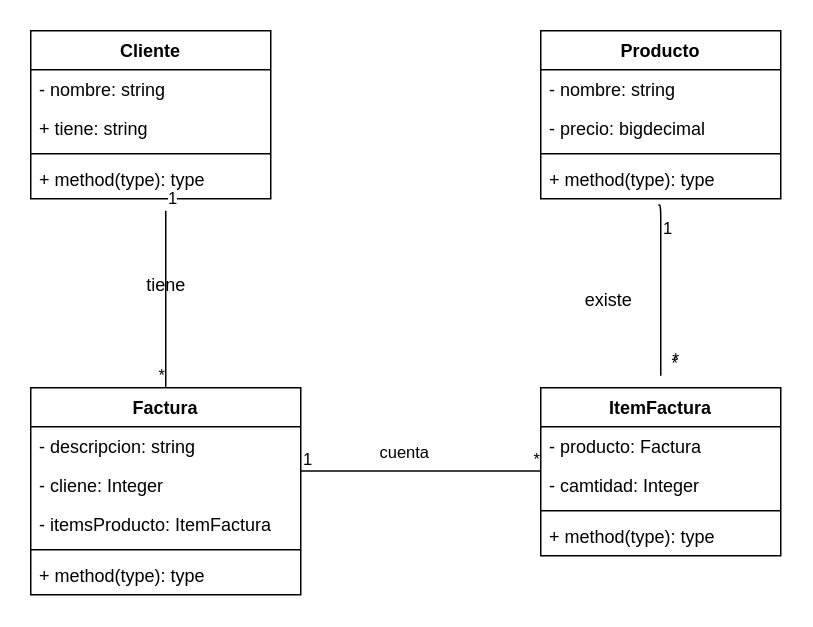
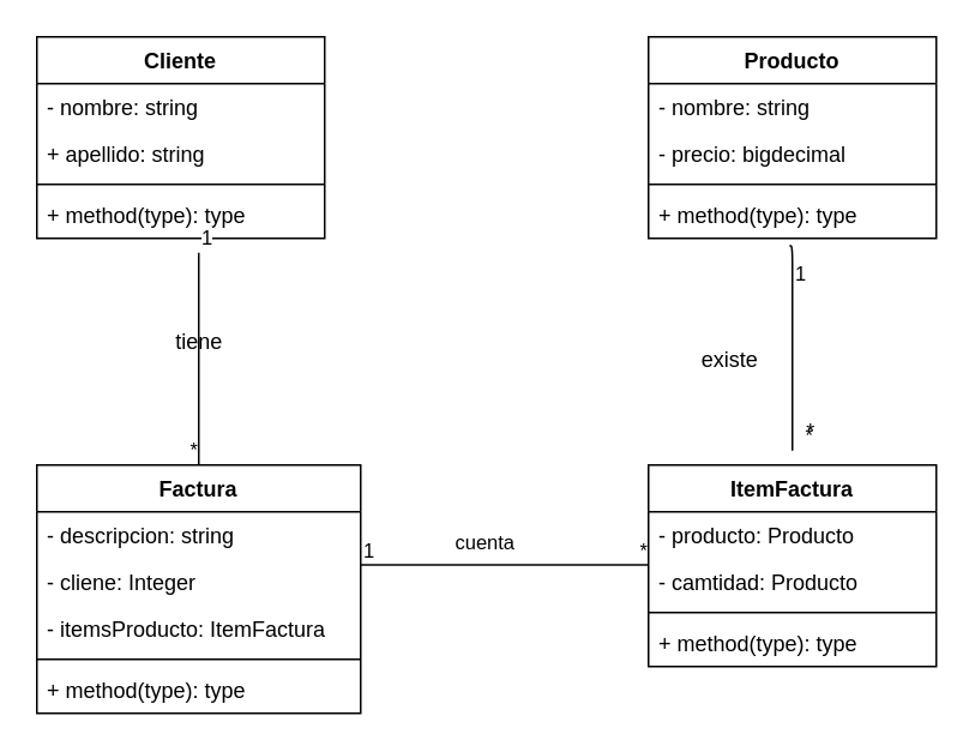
- <mxCell id="20" value="+ tiene: string" style="text;strokeColor=none;fillColor=none;align=left;verticalAlign=top;spacingLeft=4;spacingRight=4;overflow=hidden;rotatable=0;points=[[0,0.5],[1,0.5]];portConstraint=eastwest;" vertex="1" parent="18"><mxGeometry y="52" width="160" height="26" as="geometry" /></mxCell>
+ <mxCell id="20" value="+ apellido: string" style="text;strokeColor=none;fillColor=none;align=left;verticalAlign=top;spacingLeft=4;spacingRight=4;overflow=hidden;rotatable=0;points=[[0,0.5],[1,0.5]];portConstraint=eastwest;" vertex="1" parent="18"><mxGeometry y="52" width="160" height="26" as="geometry" /></mxCell>
- <mxCell id="14" value="- producto: Factura" style="text;strokeColor=none;fillColor=none;align=left;verticalAlign=top;spacingLeft=4;spacingRight=4;overflow=hidden;rotatable=0;points=[[0,0.5],[1,0.5]];portConstraint=eastwest;" vertex="1" parent="13"><mxGeometry y="26" width="160" height="26" as="geometry" /></mxCell>
+ <mxCell id="14" value="- producto: Producto" style="text;strokeColor=none;fillColor=none;align=left;verticalAlign=top;spacingLeft=4;spacingRight=4;overflow=hidden;rotatable=0;points=[[0,0.5],[1,0.5]];portConstraint=eastwest;" vertex="1" parent="13"><mxGeometry y="26" width="160" height="26" as="geometry" /></mxCell>
- <mxCell id="15" value="- camtidad: Integer" style="text;strokeColor=none;fillColor=none;align=left;verticalAlign=top;spacingLeft=4;spacingRight=4;overflow=hidden;rotatable=0;points=[[0,0.5],[1,0.5]];portConstraint=eastwest;" vertex="1" parent="13"><mxGeometry y="52" width="160" height="26" as="geometry" /></mxCell>
+ <mxCell id="15" value="- camtidad: Producto" style="text;strokeColor=none;fillColor=none;align=left;verticalAlign=top;spacingLeft=4;spacingRight=4;overflow=hidden;rotatable=0;points=[[0,0.5],[1,0.5]];portConstraint=eastwest;" vertex="1" parent="13"><mxGeometry y="52" width="160" height="26" as="geometry" /></mxCell>
